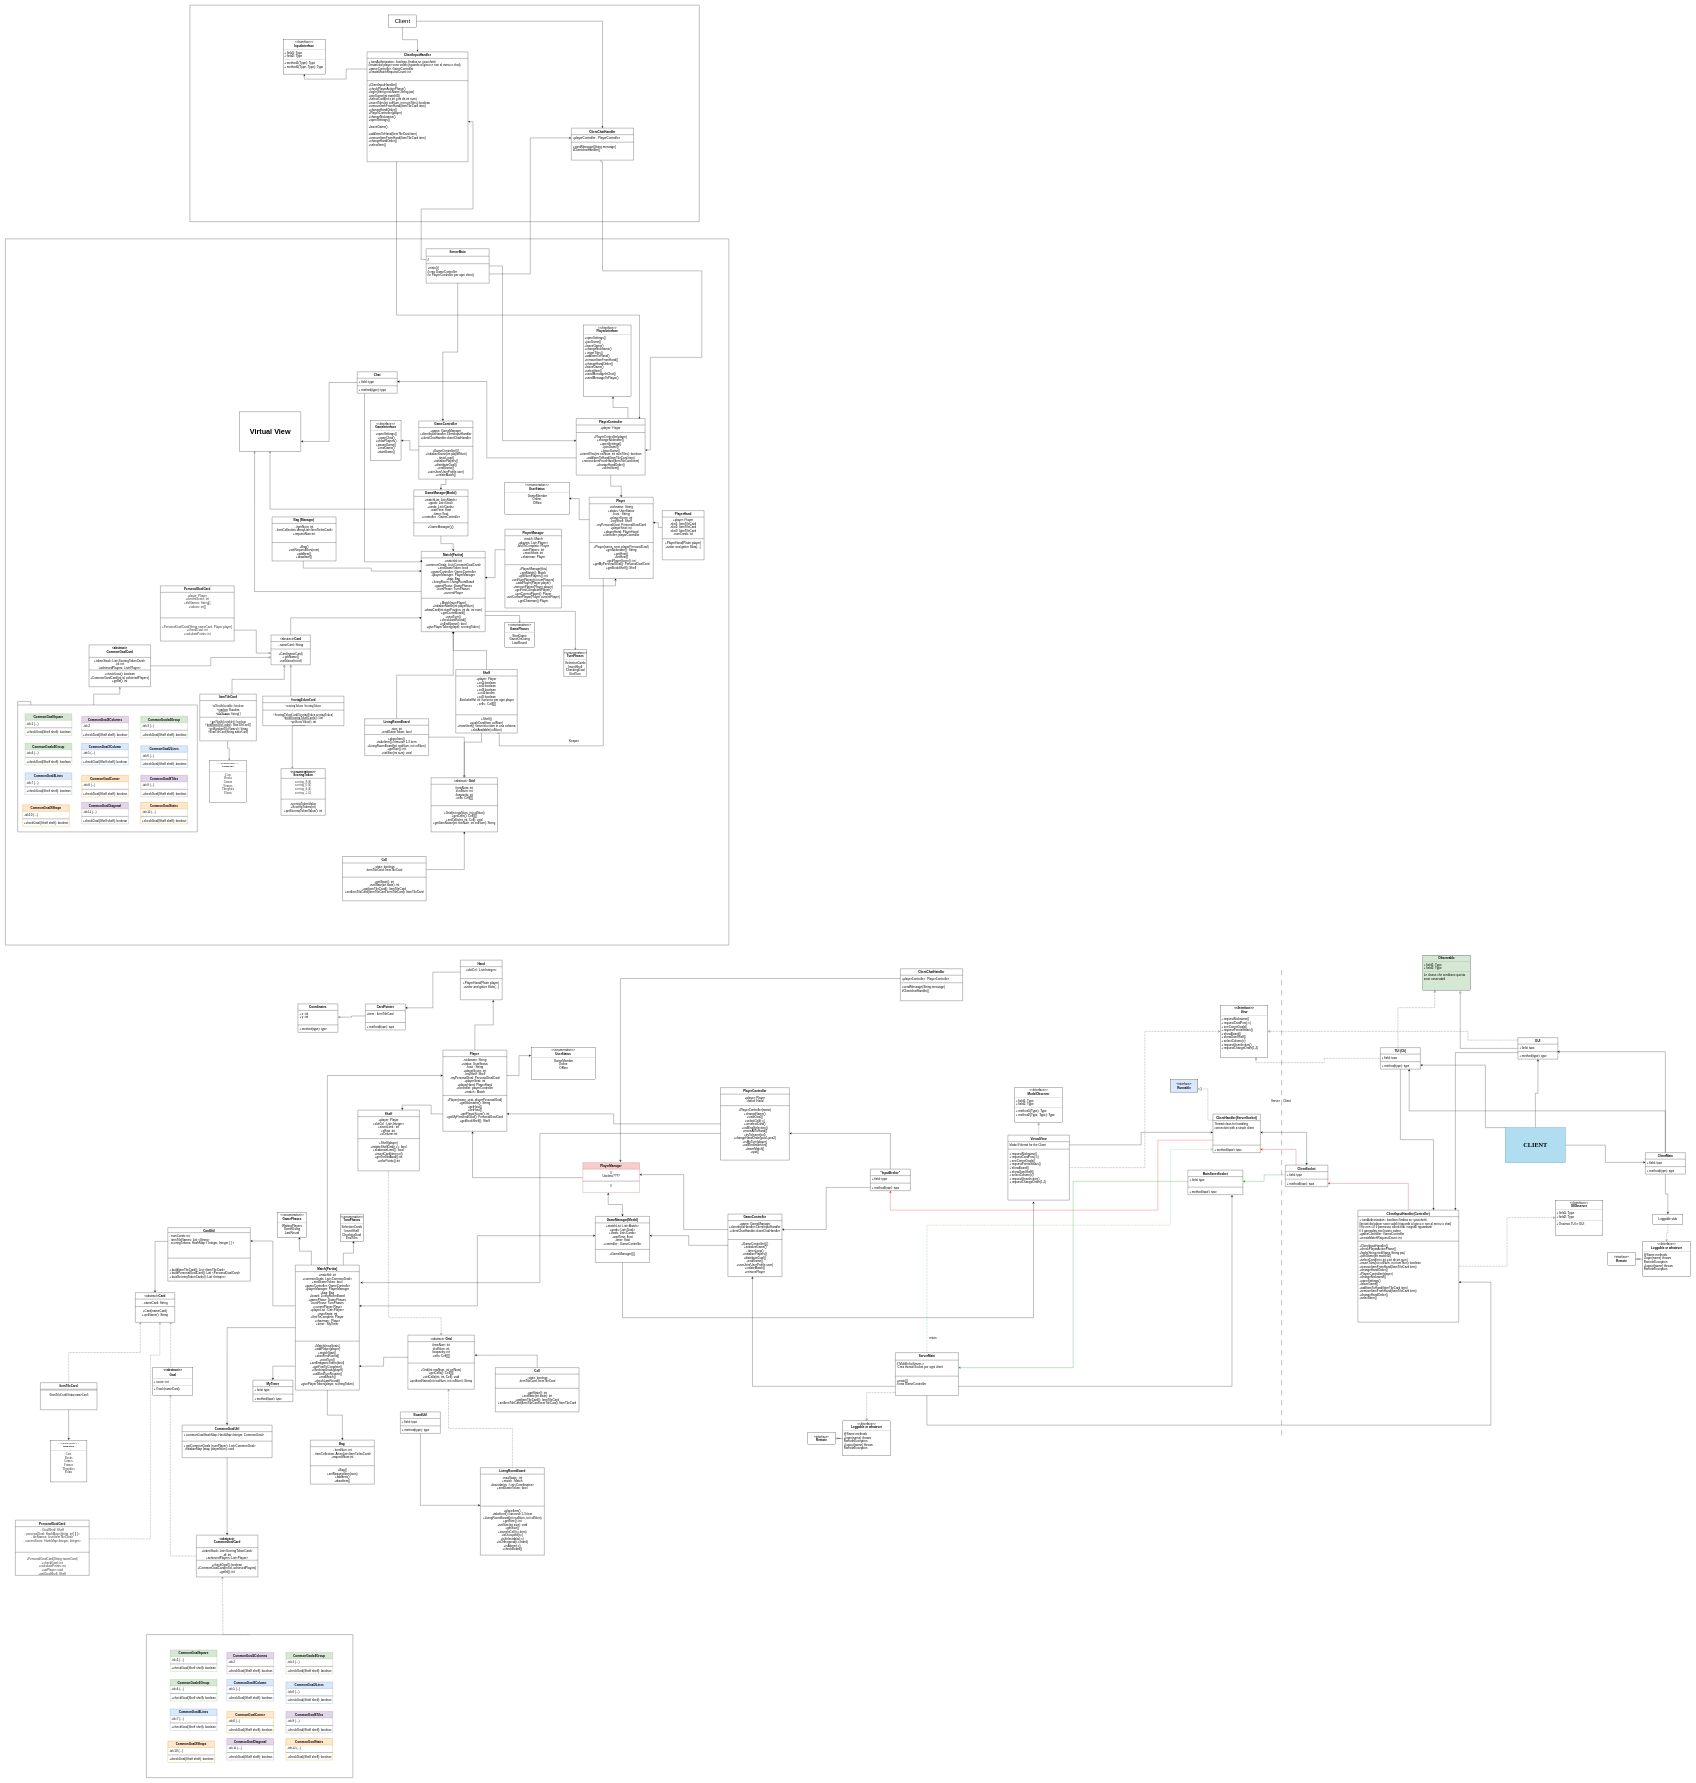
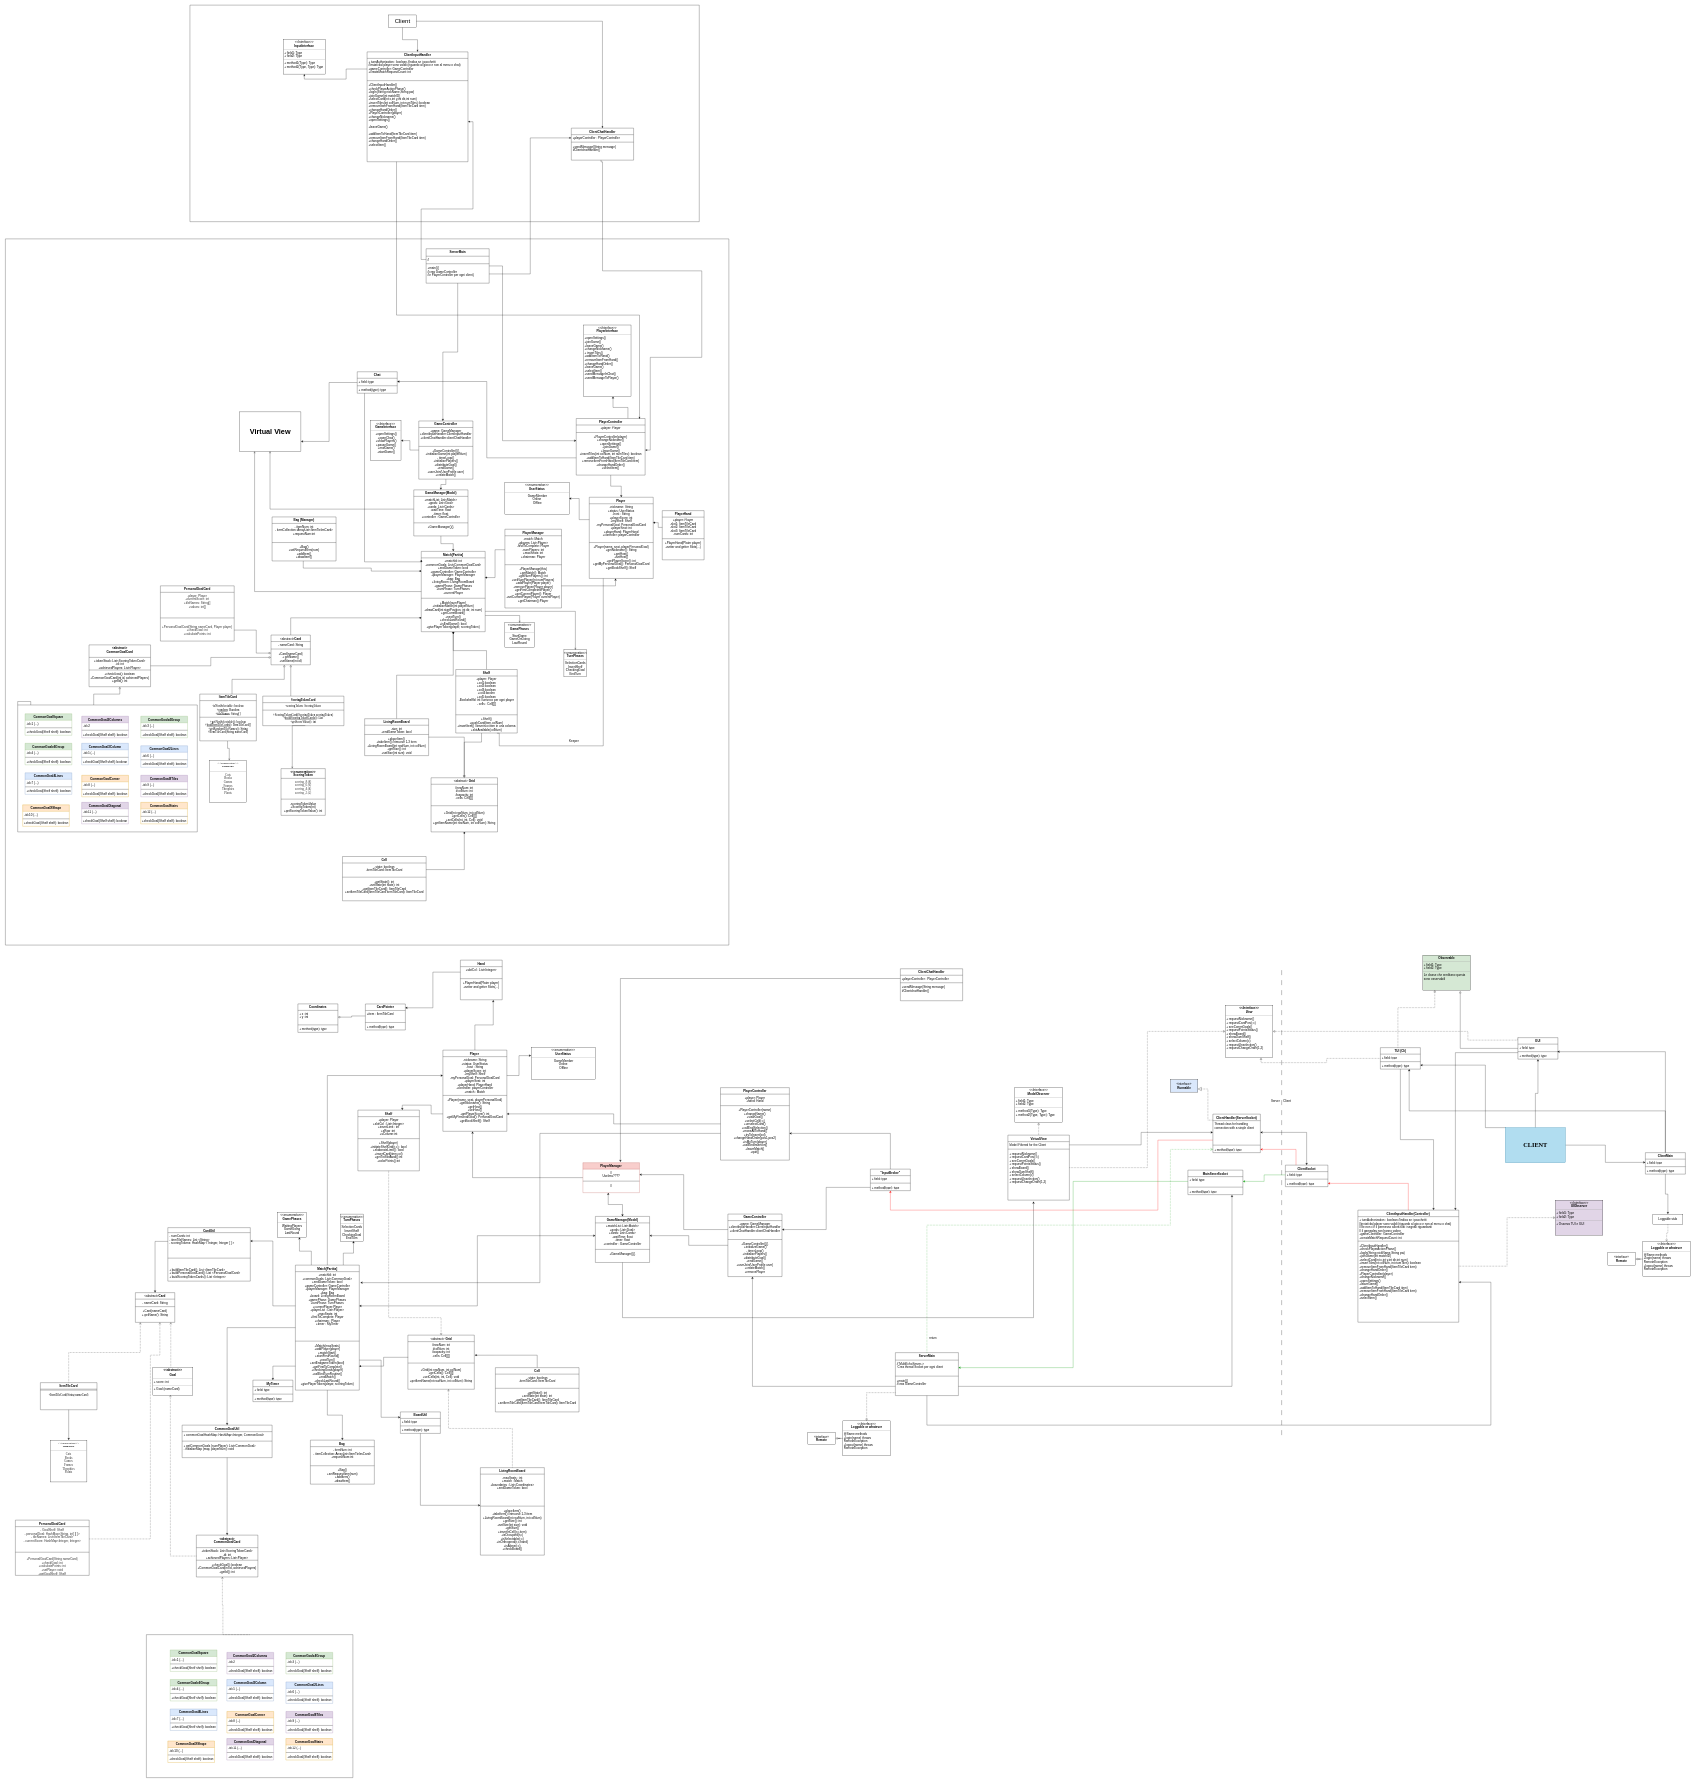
- <mxCell id="400" value="&lt;p style=&quot;margin:0px;margin-top:4px;text-align:center;&quot;&gt;&lt;i style=&quot;background-color: initial;&quot;&gt;&lt;b&gt;&amp;lt;&amp;lt;Interface&amp;gt;&amp;gt;&lt;/b&gt;&lt;/i&gt;&lt;/p&gt;&lt;p style=&quot;margin:0px;margin-top:4px;text-align:center;&quot;&gt;&lt;i style=&quot;background-color: initial;&quot;&gt;&lt;b&gt;View&lt;/b&gt;&lt;/i&gt;&lt;/p&gt;&lt;hr size=&quot;1&quot;&gt;&lt;p style=&quot;margin:0px;margin-left:4px;&quot;&gt;+ requestNickname()&lt;br style=&quot;border-color: var(--border-color);&quot;&gt;+ requestCardPos(r,c)&lt;br style=&quot;border-color: var(--border-color);&quot;&gt;+ seeCommGoals()&lt;br style=&quot;border-color: var(--border-color);&quot;&gt;+ requestPointsStatus()&lt;br style=&quot;border-color: var(--border-color);&quot;&gt;+ showBoard()&lt;br style=&quot;border-color: var(--border-color);&quot;&gt;+ showOwnShelf()&lt;br style=&quot;border-color: var(--border-color);&quot;&gt;+ selectColumn(c)&lt;br style=&quot;border-color: var(--border-color);&quot;&gt;+ requestUnselection()&lt;br style=&quot;border-color: var(--border-color);&quot;&gt;+ requestChangeOrder(1,2)&lt;br&gt;&lt;/p&gt;" style="verticalAlign=top;align=left;overflow=fill;fontSize=12;fontFamily=Helvetica;html=1;whiteSpace=wrap;" parent="1" vertex="1"><mxGeometry x="4880" y="4020" width="190" height="210" as="geometry" /></mxCell>
+ <mxCell id="400" value="&lt;p style=&quot;margin:0px;margin-top:4px;text-align:center;&quot;&gt;&lt;i style=&quot;background-color: initial;&quot;&gt;&lt;b&gt;&amp;lt;&amp;lt;Interface&amp;gt;&amp;gt;&lt;/b&gt;&lt;/i&gt;&lt;/p&gt;&lt;p style=&quot;margin:0px;margin-top:4px;text-align:center;&quot;&gt;&lt;i style=&quot;background-color: initial;&quot;&gt;&lt;b&gt;View&lt;/b&gt;&lt;/i&gt;&lt;/p&gt;&lt;hr size=&quot;1&quot;&gt;&lt;p style=&quot;margin:0px;margin-left:4px;&quot;&gt;+ requestNickname()&lt;br style=&quot;border-color: var(--border-color);&quot;&gt;+ requestCardPos(r,c)&lt;br style=&quot;border-color: var(--border-color);&quot;&gt;+ seeCommGoals()&lt;br style=&quot;border-color: var(--border-color);&quot;&gt;+ requestPointsStatus()&lt;br style=&quot;border-color: var(--border-color);&quot;&gt;+ showBoard()&lt;br style=&quot;border-color: var(--border-color);&quot;&gt;+ showOwnShelf()&lt;br style=&quot;border-color: var(--border-color);&quot;&gt;+ selectColumn(c)&lt;br style=&quot;border-color: var(--border-color);&quot;&gt;+ requestUnselection()&lt;br style=&quot;border-color: var(--border-color);&quot;&gt;+ requestChangeOrder(1,2)&lt;br&gt;&lt;/p&gt;" style="verticalAlign=top;align=left;overflow=fill;fontSize=12;fontFamily=Helvetica;html=1;whiteSpace=wrap;" parent="1" vertex="1"><mxGeometry x="4900" y="4020" width="190" height="210" as="geometry" /></mxCell>
- <mxCell id="397" value="&lt;p style=&quot;margin:0px;margin-top:4px;text-align:center;&quot;&gt;&lt;i&gt;&amp;lt;&amp;lt;Interface&amp;gt;&amp;gt;&lt;/i&gt;&lt;br&gt;&lt;b&gt;UIObserver&lt;/b&gt;&lt;/p&gt;&lt;hr size=&quot;1&quot;&gt;&lt;p style=&quot;margin:0px;margin-left:4px;&quot;&gt;+ field1: Type&lt;br&gt;+ field2: Type&lt;/p&gt;&lt;hr size=&quot;1&quot;&gt;&lt;p style=&quot;margin:0px;margin-left:4px;&quot;&gt;+ Osserva TUI e GUI&amp;nbsp;&lt;br&gt;&lt;/p&gt;" style="verticalAlign=top;align=left;overflow=fill;fontSize=12;fontFamily=Helvetica;html=1;whiteSpace=wrap;" parent="1" vertex="1"><mxGeometry x="6220" y="4800" width="190" height="140" as="geometry" /></mxCell>
+ <mxCell id="397" value="&lt;p style=&quot;margin:0px;margin-top:4px;text-align:center;&quot;&gt;&lt;i&gt;&amp;lt;&amp;lt;Interface&amp;gt;&amp;gt;&lt;/i&gt;&lt;br&gt;&lt;b&gt;UIObserver&lt;/b&gt;&lt;/p&gt;&lt;hr size=&quot;1&quot;&gt;&lt;p style=&quot;margin:0px;margin-left:4px;&quot;&gt;+ field1: Type&lt;br&gt;+ field2: Type&lt;/p&gt;&lt;hr size=&quot;1&quot;&gt;&lt;p style=&quot;margin:0px;margin-left:4px;&quot;&gt;+ Osserva TUI e GUI&amp;nbsp;&lt;br&gt;&lt;/p&gt;" style="verticalAlign=top;align=left;overflow=fill;fontSize=12;fontFamily=Helvetica;html=1;whiteSpace=wrap;fillColor=#e1d5e7;" parent="1" vertex="1"><mxGeometry x="6220" y="4800" width="190" height="140" as="geometry" /></mxCell>
+ <mxCell id="363" style="edgeStyle=orthogonalEdgeStyle;rounded=0;orthogonalLoop=1;jettySize=auto;html=1;entryX=0;entryY=0.25;entryDx=0;entryDy=0;" parent="1" source="211" target="334" edge="1"><mxGeometry relative="1" as="geometry"><Array as="points"><mxPoint x="1390" y="5440" /><mxPoint x="1523" y="5440" /><mxPoint x="1523" y="5669" /></Array></mxGeometry></mxCell>
